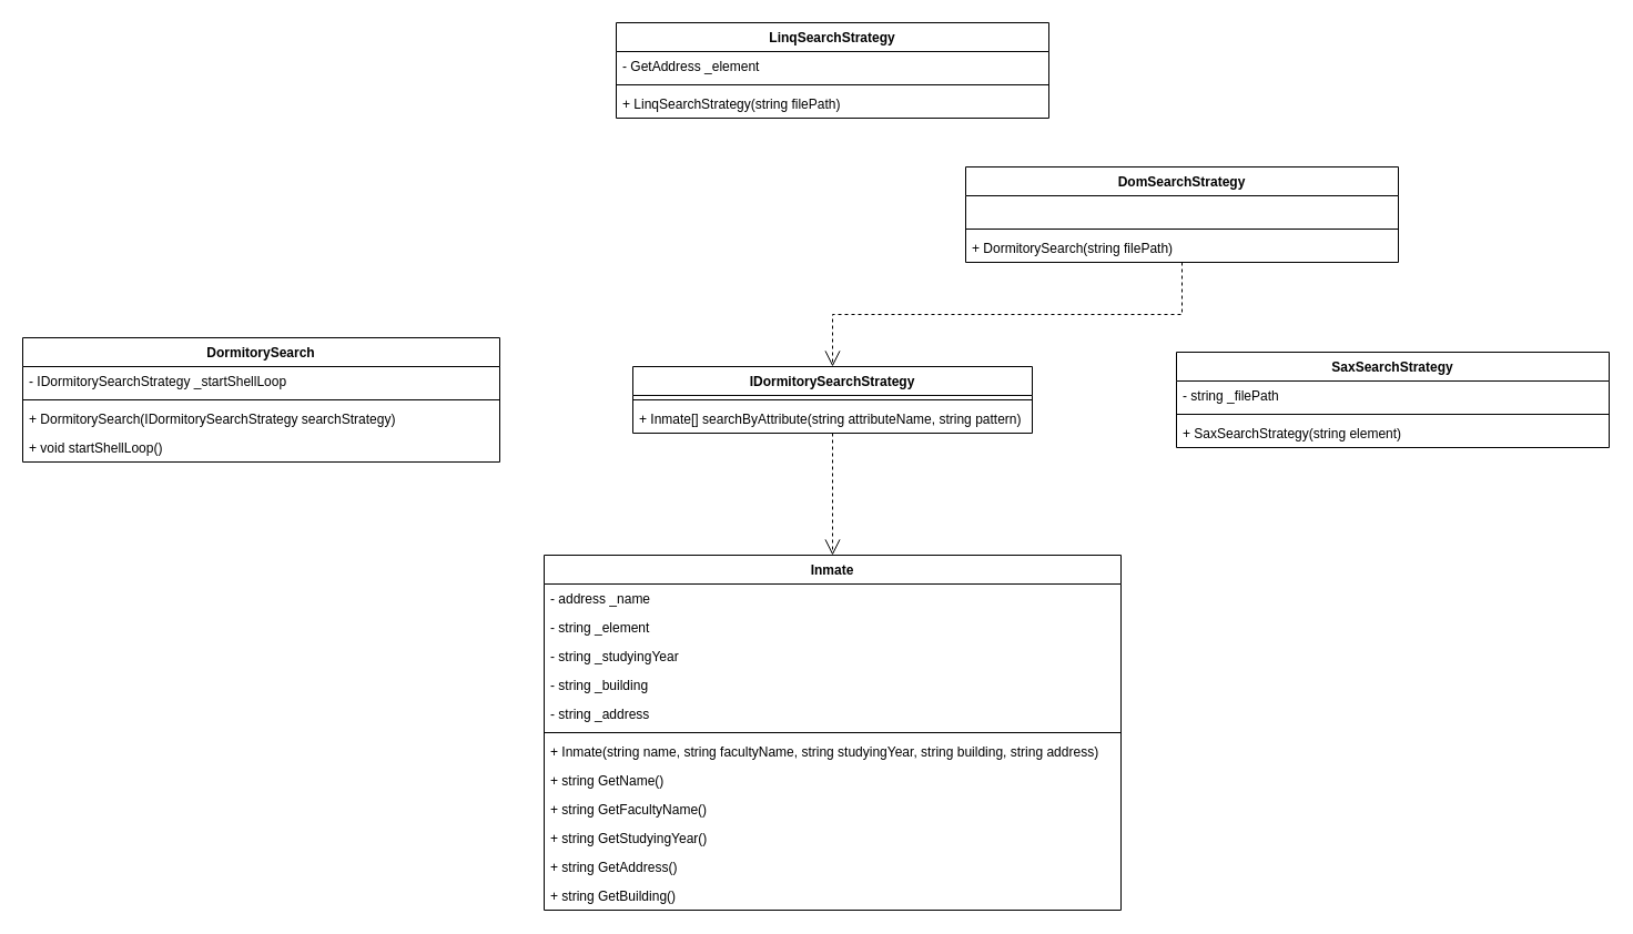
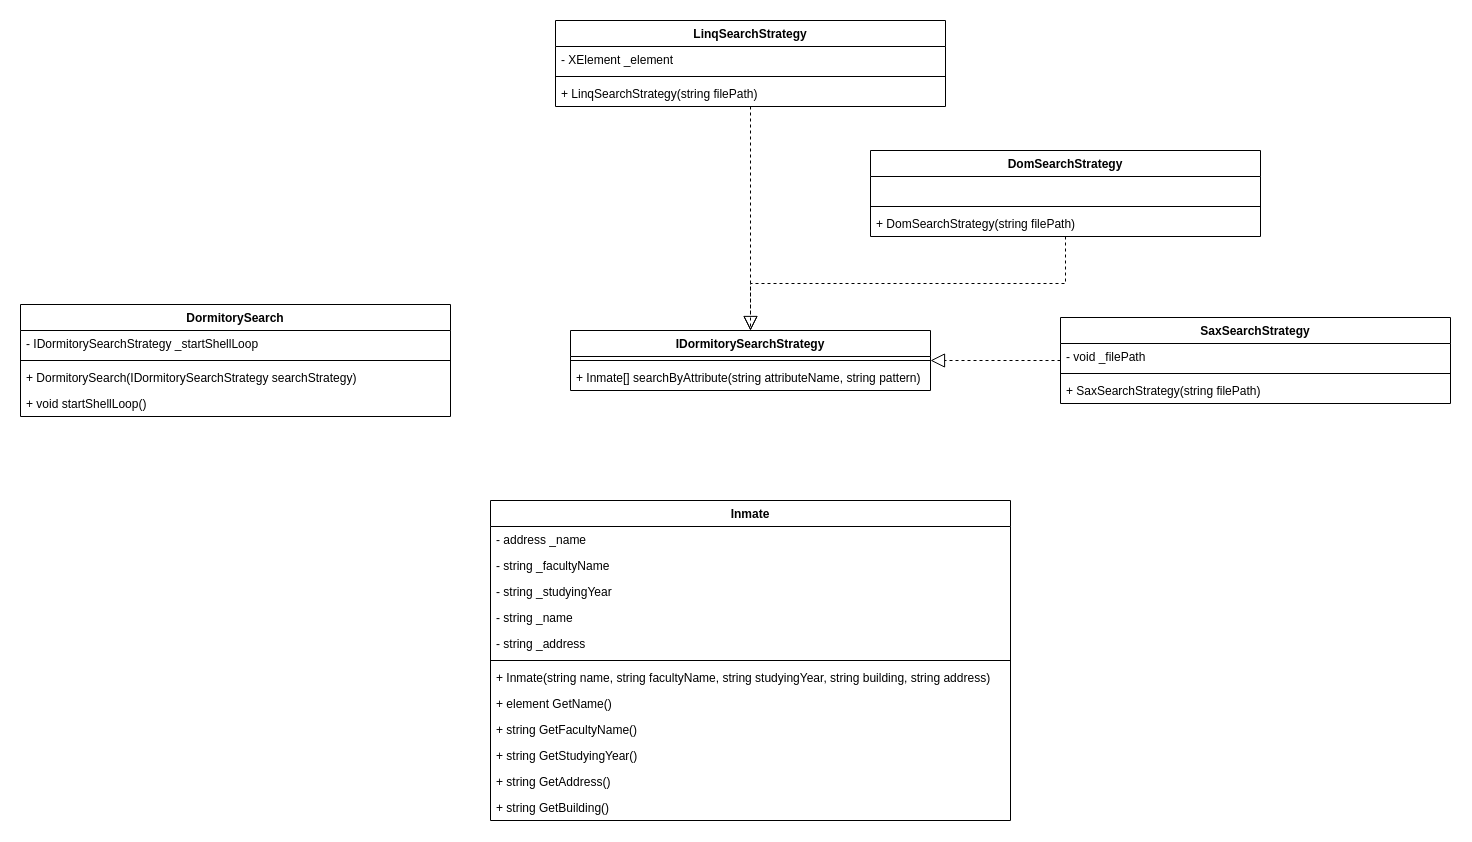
- <mxCell id="10" value="- GetAddress _element" style="text;strokeColor=none;fillColor=none;align=left;verticalAlign=top;spacingLeft=4;spacingRight=4;overflow=hidden;rotatable=0;points=[[0,0.5],[1,0.5]];portConstraint=eastwest;" vertex="1" parent="9"><mxGeometry y="26" width="390" height="26" as="geometry" /></mxCell>
+ <mxCell id="10" value="- XElement _element" style="text;strokeColor=none;fillColor=none;align=left;verticalAlign=top;spacingLeft=4;spacingRight=4;overflow=hidden;rotatable=0;points=[[0,0.5],[1,0.5]];portConstraint=eastwest;" vertex="1" parent="9"><mxGeometry y="26" width="390" height="26" as="geometry" /></mxCell>
+ <mxCell id="36" value="" style="endArrow=block;dashed=1;endFill=0;endSize=12;html=1;rounded=0;edgeStyle=orthogonalEdgeStyle;" edge="1" parent="1" source="9" target="2"><mxGeometry width="160" relative="1" as="geometry"><mxPoint x="330" y="350" as="sourcePoint" /><mxPoint x="230" y="250" as="targetPoint" /></mxGeometry></mxCell>
- <mxCell id="8" value="+ DormitorySearch(string filePath)" style="text;strokeColor=none;fillColor=none;align=left;verticalAlign=top;spacingLeft=4;spacingRight=4;overflow=hidden;rotatable=0;points=[[0,0.5],[1,0.5]];portConstraint=eastwest;" vertex="1" parent="5"><mxGeometry y="60" width="390" height="26" as="geometry" /></mxCell>
+ <mxCell id="8" value="+ DomSearchStrategy(string filePath)" style="text;strokeColor=none;fillColor=none;align=left;verticalAlign=top;spacingLeft=4;spacingRight=4;overflow=hidden;rotatable=0;points=[[0,0.5],[1,0.5]];portConstraint=eastwest;" vertex="1" parent="5"><mxGeometry y="60" width="390" height="26" as="geometry" /></mxCell>
- <mxCell id="14" value="- string _filePath" style="text;strokeColor=none;fillColor=none;align=left;verticalAlign=top;spacingLeft=4;spacingRight=4;overflow=hidden;rotatable=0;points=[[0,0.5],[1,0.5]];portConstraint=eastwest;" vertex="1" parent="13"><mxGeometry y="26" width="390" height="26" as="geometry" /></mxCell>
+ <mxCell id="14" value="- void _filePath" style="text;strokeColor=none;fillColor=none;align=left;verticalAlign=top;spacingLeft=4;spacingRight=4;overflow=hidden;rotatable=0;points=[[0,0.5],[1,0.5]];portConstraint=eastwest;" vertex="1" parent="13"><mxGeometry y="26" width="390" height="26" as="geometry" /></mxCell>
+ <mxCell id="35" value="" style="endArrow=block;dashed=1;endFill=0;endSize=12;html=1;rounded=0;edgeStyle=orthogonalEdgeStyle;" edge="1" parent="1" source="13" target="2"><mxGeometry width="160" relative="1" as="geometry"><mxPoint x="330" y="350" as="sourcePoint" /><mxPoint x="230" y="250" as="targetPoint" /></mxGeometry></mxCell>
- <mxCell id="16" value="+ SaxSearchStrategy(string element)" style="text;strokeColor=none;fillColor=none;align=left;verticalAlign=top;spacingLeft=4;spacingRight=4;overflow=hidden;rotatable=0;points=[[0,0.5],[1,0.5]];portConstraint=eastwest;" vertex="1" parent="13"><mxGeometry y="60" width="390" height="26" as="geometry" /></mxCell>
+ <mxCell id="16" value="+ SaxSearchStrategy(string filePath)" style="text;strokeColor=none;fillColor=none;align=left;verticalAlign=top;spacingLeft=4;spacingRight=4;overflow=hidden;rotatable=0;points=[[0,0.5],[1,0.5]];portConstraint=eastwest;" vertex="1" parent="13"><mxGeometry y="60" width="390" height="26" as="geometry" /></mxCell>
- <mxCell id="38" value="" style="endArrow=open;endSize=12;dashed=1;html=1;rounded=0;edgeStyle=orthogonalEdgeStyle;" edge="1" parent="1" source="2" target="22"><mxGeometry x="0.25" y="70" width="160" relative="1" as="geometry"><mxPoint x="490" y="-40" as="sourcePoint" /><mxPoint x="530" y="80" as="targetPoint" /><mxPoint as="offset" /></mxGeometry></mxCell>
- <mxCell id="24" value="- string _element" style="text;strokeColor=none;fillColor=none;align=left;verticalAlign=top;spacingLeft=4;spacingRight=4;overflow=hidden;rotatable=0;points=[[0,0.5],[1,0.5]];portConstraint=eastwest;" vertex="1" parent="22"><mxGeometry y="52" width="520" height="26" as="geometry" /></mxCell>
+ <mxCell id="24" value="- string _facultyName" style="text;strokeColor=none;fillColor=none;align=left;verticalAlign=top;spacingLeft=4;spacingRight=4;overflow=hidden;rotatable=0;points=[[0,0.5],[1,0.5]];portConstraint=eastwest;" vertex="1" parent="22"><mxGeometry y="52" width="520" height="26" as="geometry" /></mxCell>
- <mxCell id="26" value="- string _building" style="text;strokeColor=none;fillColor=none;align=left;verticalAlign=top;spacingLeft=4;spacingRight=4;overflow=hidden;rotatable=0;points=[[0,0.5],[1,0.5]];portConstraint=eastwest;" vertex="1" parent="22"><mxGeometry y="104" width="520" height="26" as="geometry" /></mxCell>
+ <mxCell id="26" value="- string _name" style="text;strokeColor=none;fillColor=none;align=left;verticalAlign=top;spacingLeft=4;spacingRight=4;overflow=hidden;rotatable=0;points=[[0,0.5],[1,0.5]];portConstraint=eastwest;" vertex="1" parent="22"><mxGeometry y="104" width="520" height="26" as="geometry" /></mxCell>
- <mxCell id="30" value="+ string GetName()" style="text;strokeColor=none;fillColor=none;align=left;verticalAlign=top;spacingLeft=4;spacingRight=4;overflow=hidden;rotatable=0;points=[[0,0.5],[1,0.5]];portConstraint=eastwest;" vertex="1" parent="22"><mxGeometry y="190" width="520" height="26" as="geometry" /></mxCell>
+ <mxCell id="30" value="+ element GetName()" style="text;strokeColor=none;fillColor=none;align=left;verticalAlign=top;spacingLeft=4;spacingRight=4;overflow=hidden;rotatable=0;points=[[0,0.5],[1,0.5]];portConstraint=eastwest;" vertex="1" parent="22"><mxGeometry y="190" width="520" height="26" as="geometry" /></mxCell>
